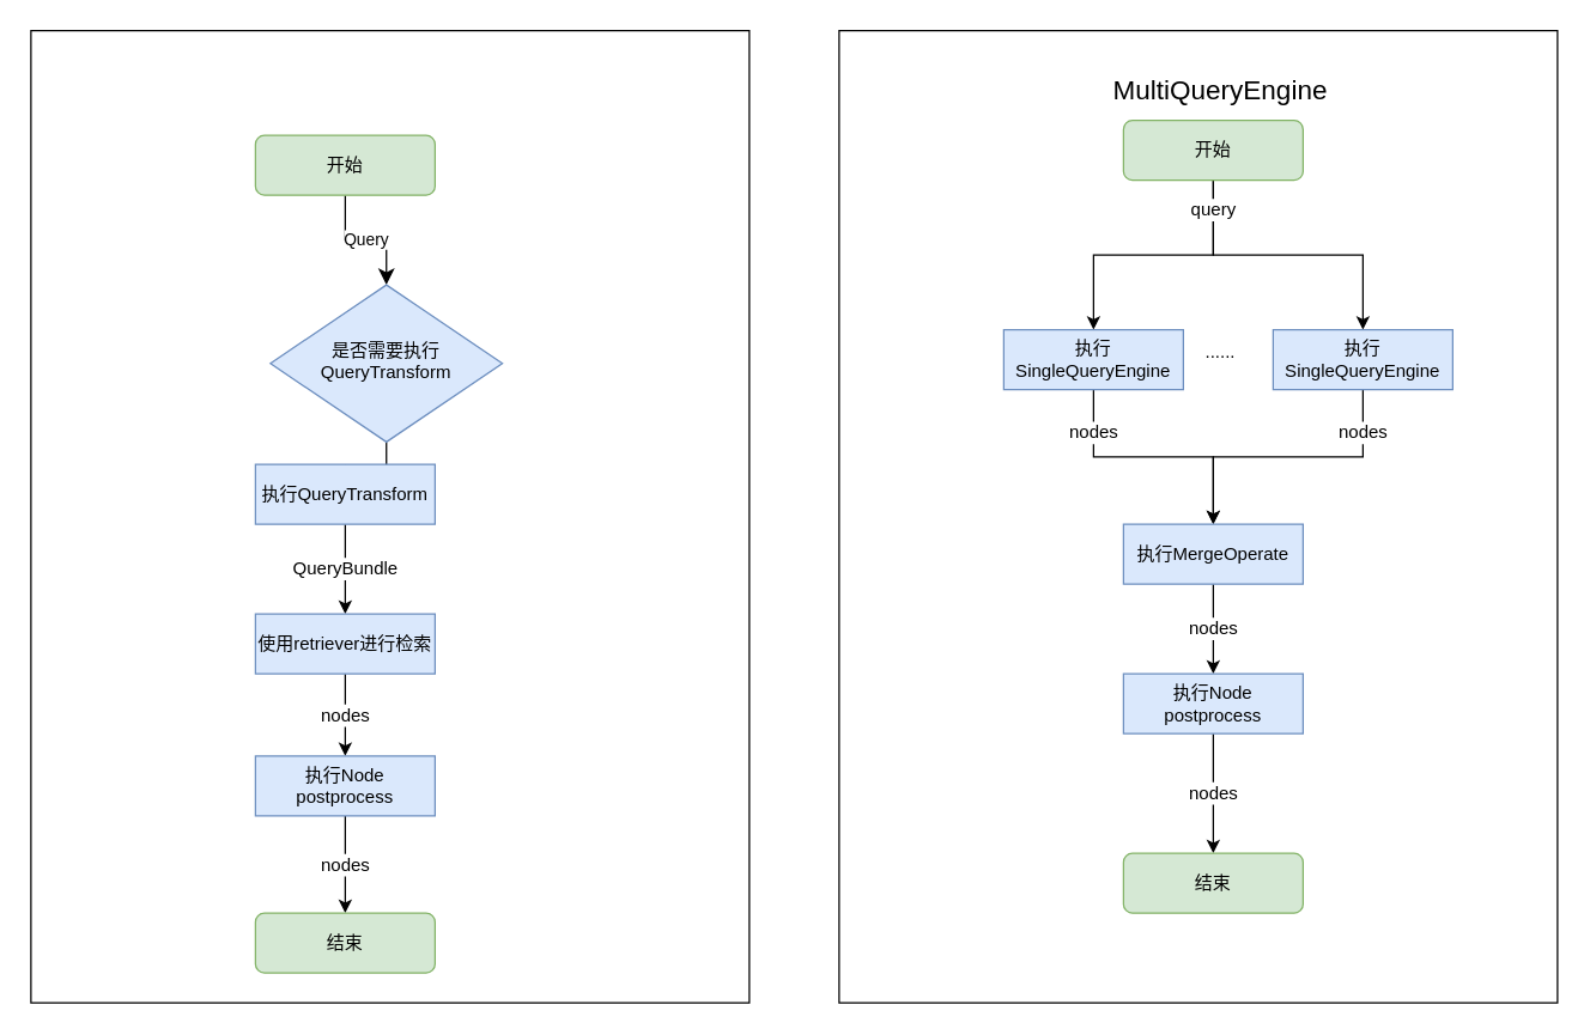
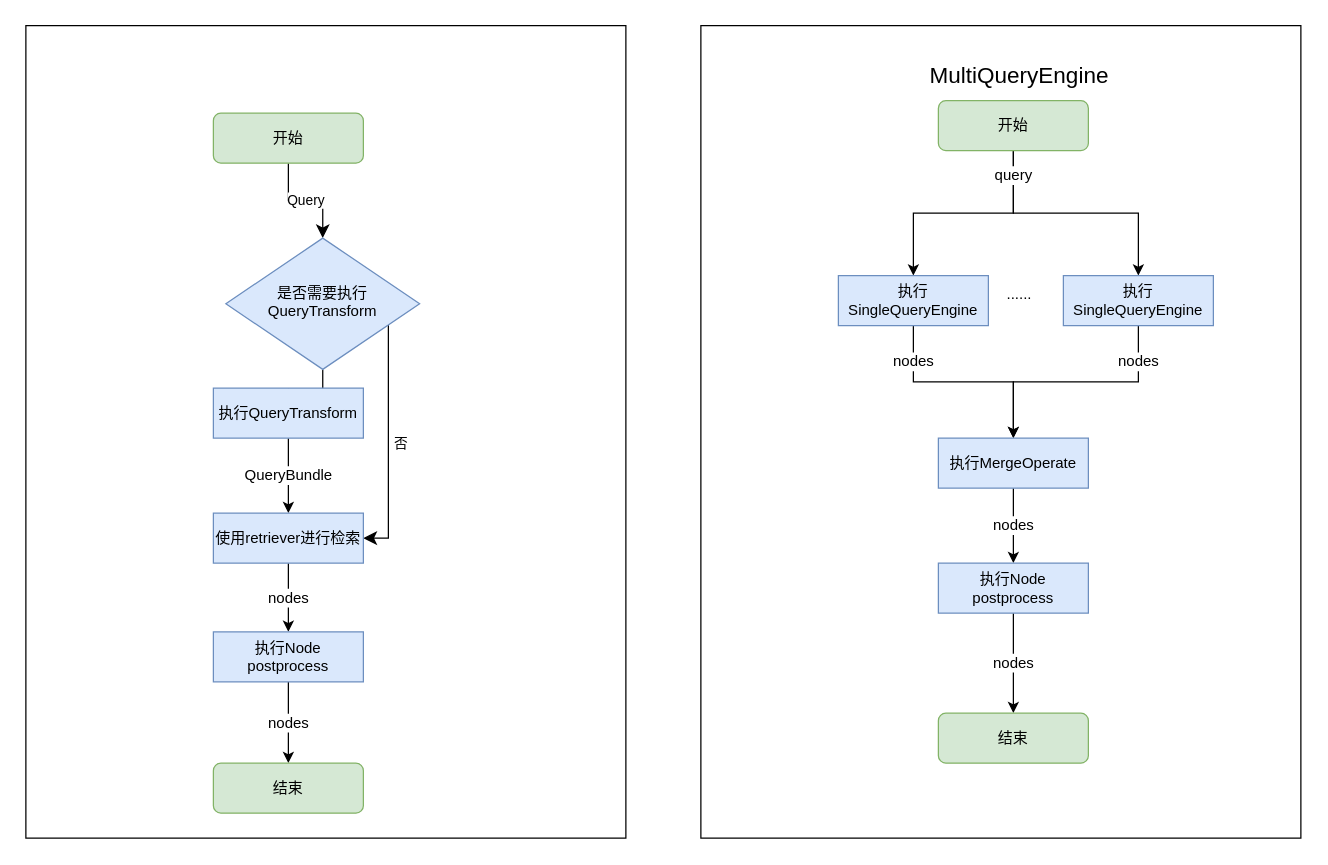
+ <mxCell id="6" value="否" style="edgeStyle=orthogonalEdgeStyle;rounded=0;html=1;jettySize=auto;orthogonalLoop=1;fontSize=11;endArrow=classic;endFill=1;endSize=8;strokeWidth=1;shadow=0;labelBackgroundColor=none;entryX=1;entryY=0.5;entryDx=0;entryDy=0;" parent="1" source="7" target="11" edge="1"><mxGeometry y="10" relative="1" as="geometry"><mxPoint as="offset" /><mxPoint x="330" y="270" as="targetPoint" /><Array as="points"><mxPoint x="310" y="230" /><mxPoint x="310" y="430" /></Array></mxGeometry></mxCell>
